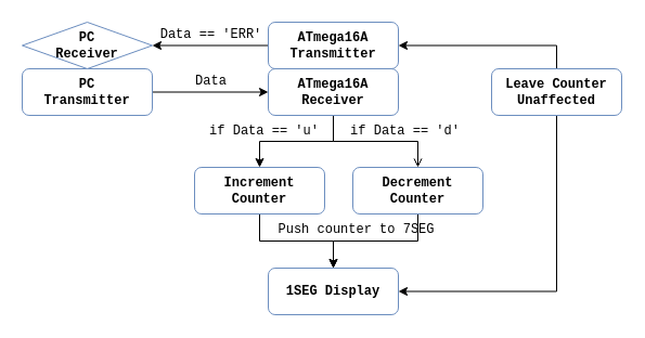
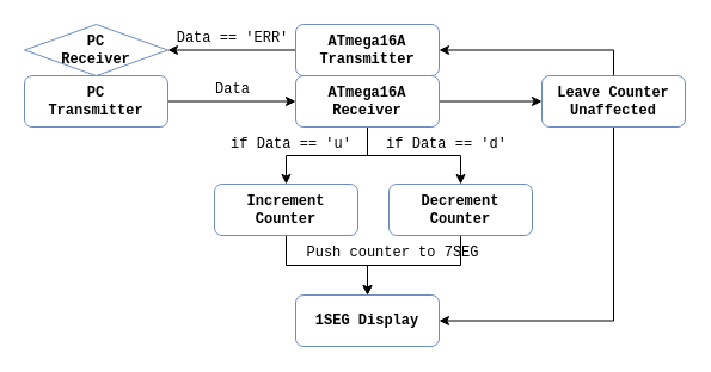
+ <mxCell id="6" style="edgeStyle=orthogonalEdgeStyle;rounded=0;orthogonalLoop=1;jettySize=auto;html=1;exitX=1;exitY=0.5;exitDx=0;exitDy=0;fontFamily=Courier New;" edge="1" parent="1" source="7" target="19"><mxGeometry relative="1" as="geometry" /></mxCell>
- <mxCell id="5" style="edgeStyle=orthogonalEdgeStyle;rounded=0;orthogonalLoop=1;jettySize=auto;html=1;exitX=0.5;exitY=1;exitDx=0;exitDy=0;entryX=0.5;entryY=0;entryDx=0;entryDy=0;fontFamily=Courier New;endArrow=open;" edge="1" parent="1" source="7" target="12"><mxGeometry relative="1" as="geometry" /></mxCell>
+ <mxCell id="5" style="edgeStyle=orthogonalEdgeStyle;rounded=0;orthogonalLoop=1;jettySize=auto;html=1;exitX=0.5;exitY=1;exitDx=0;exitDy=0;entryX=0.5;entryY=0;entryDx=0;entryDy=0;fontFamily=Courier New;" edge="1" parent="1" source="7" target="12"><mxGeometry relative="1" as="geometry" /></mxCell>
